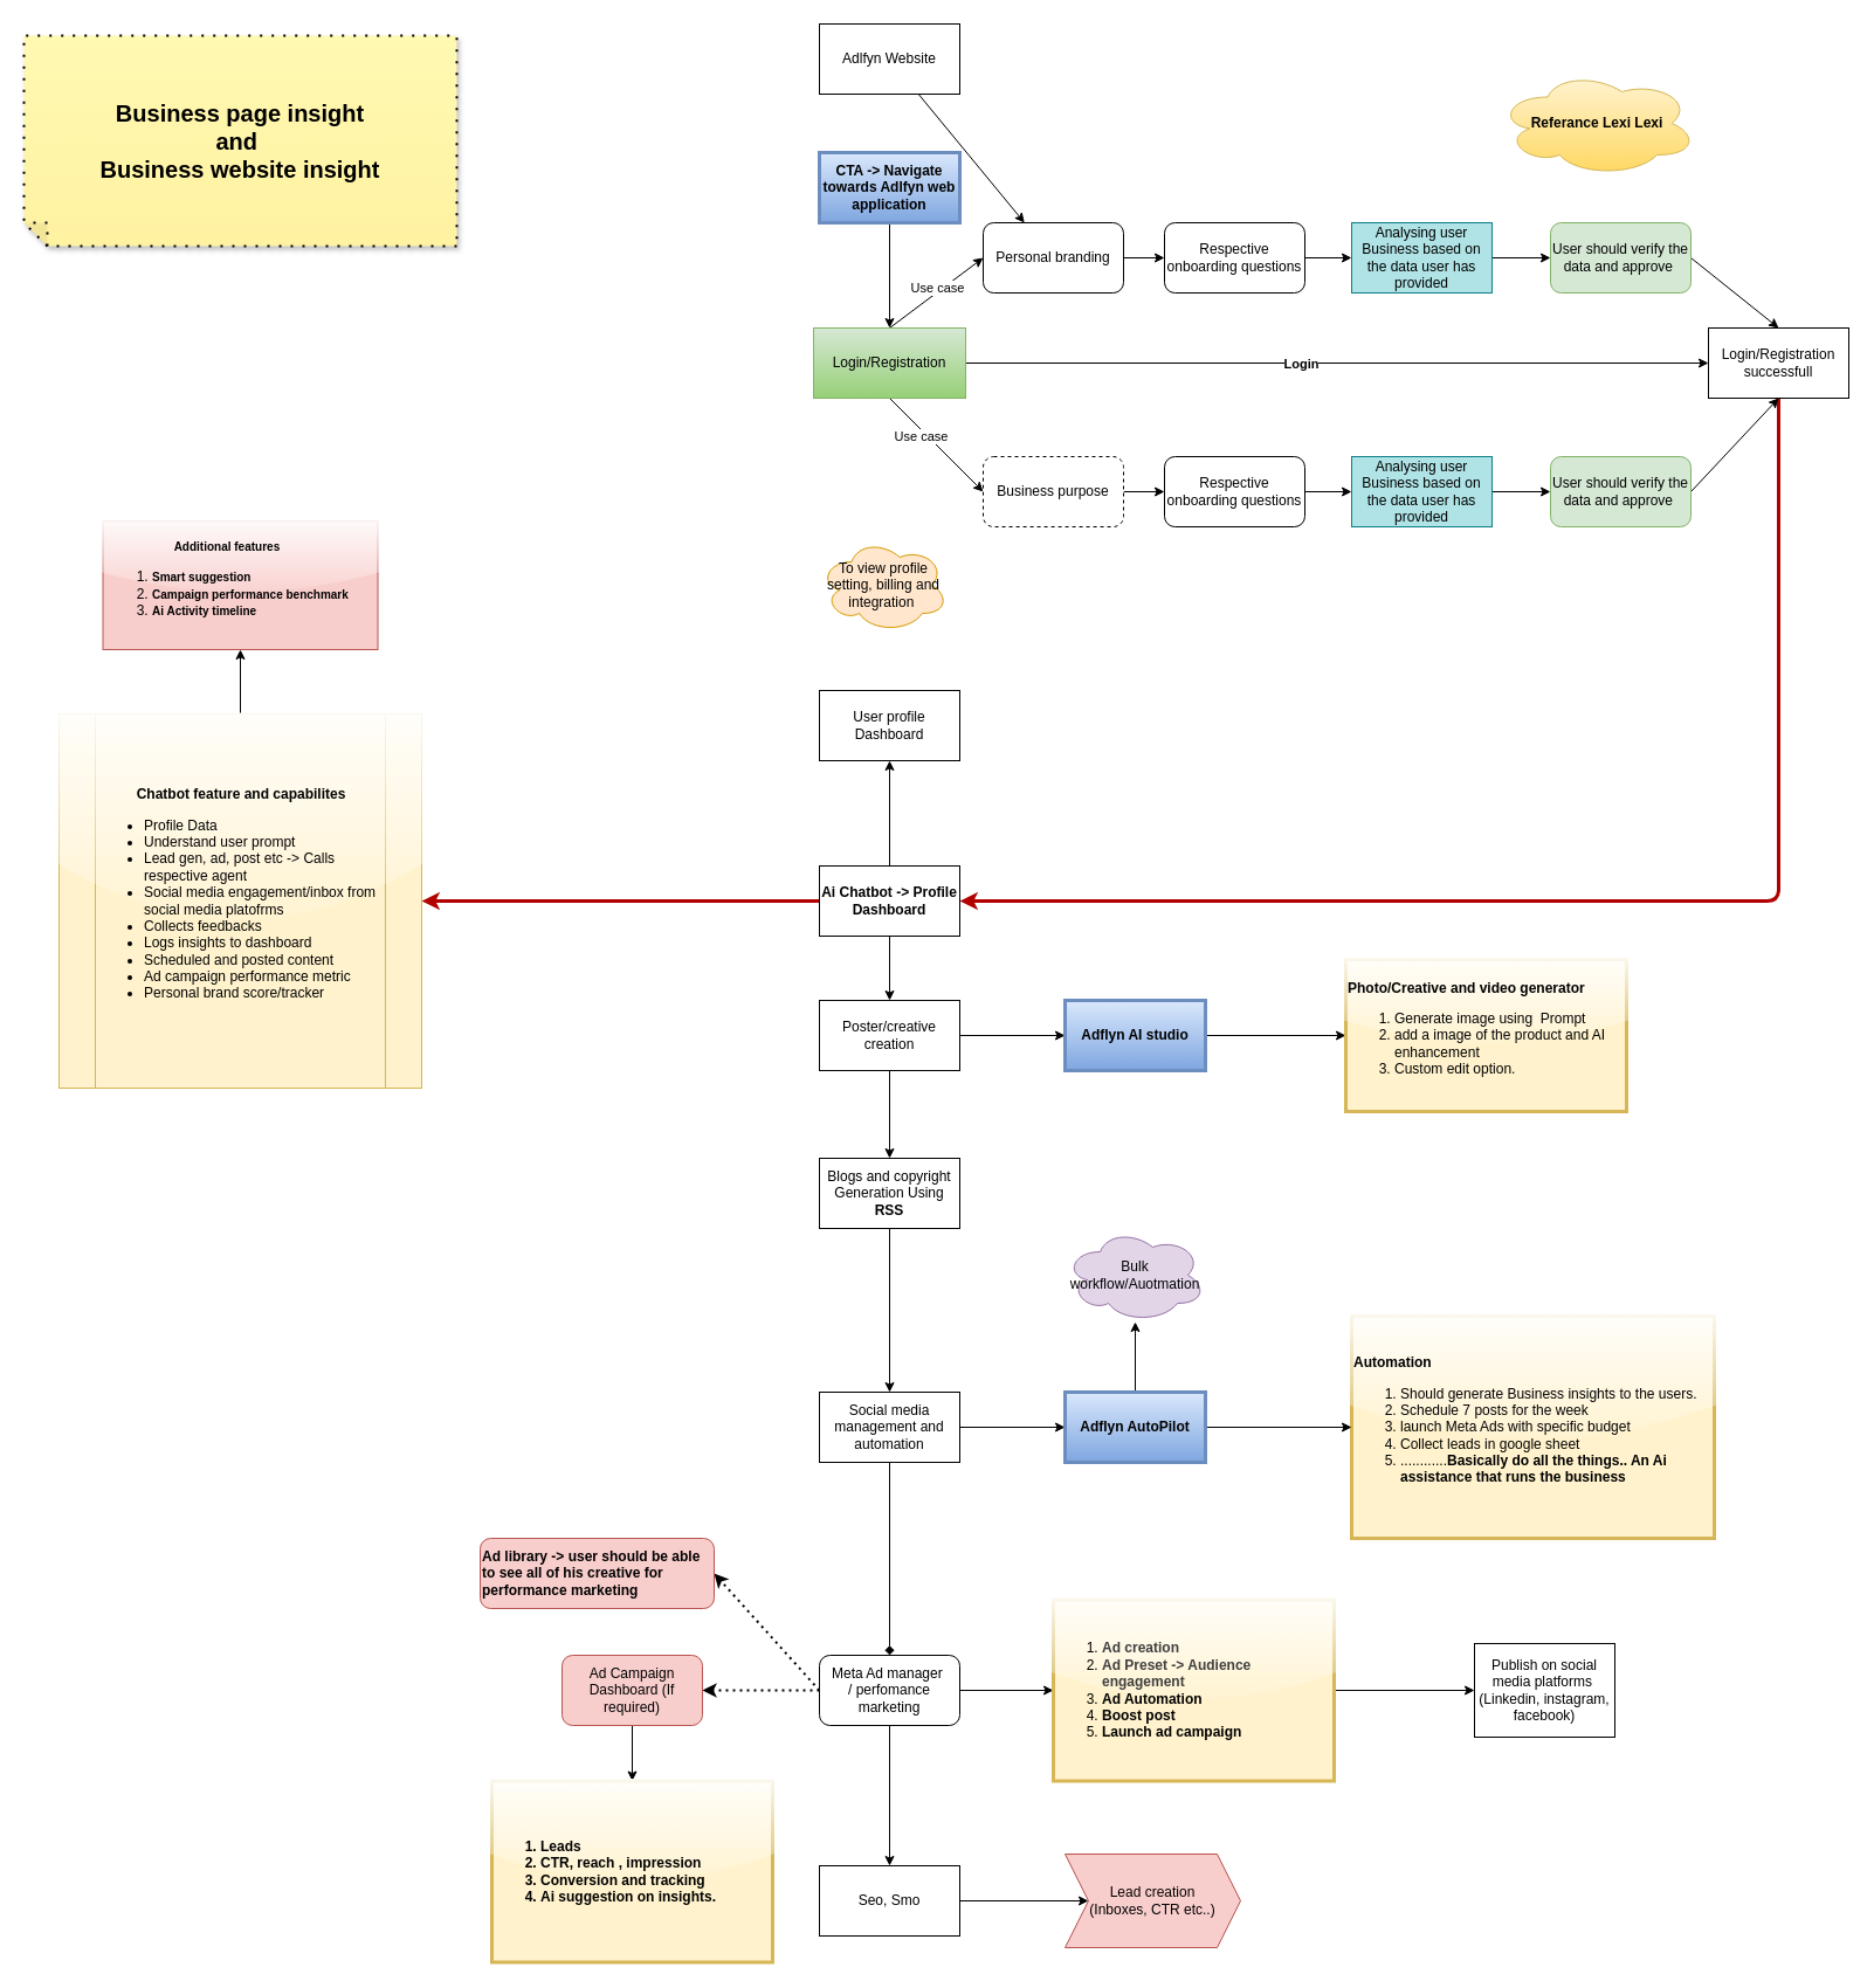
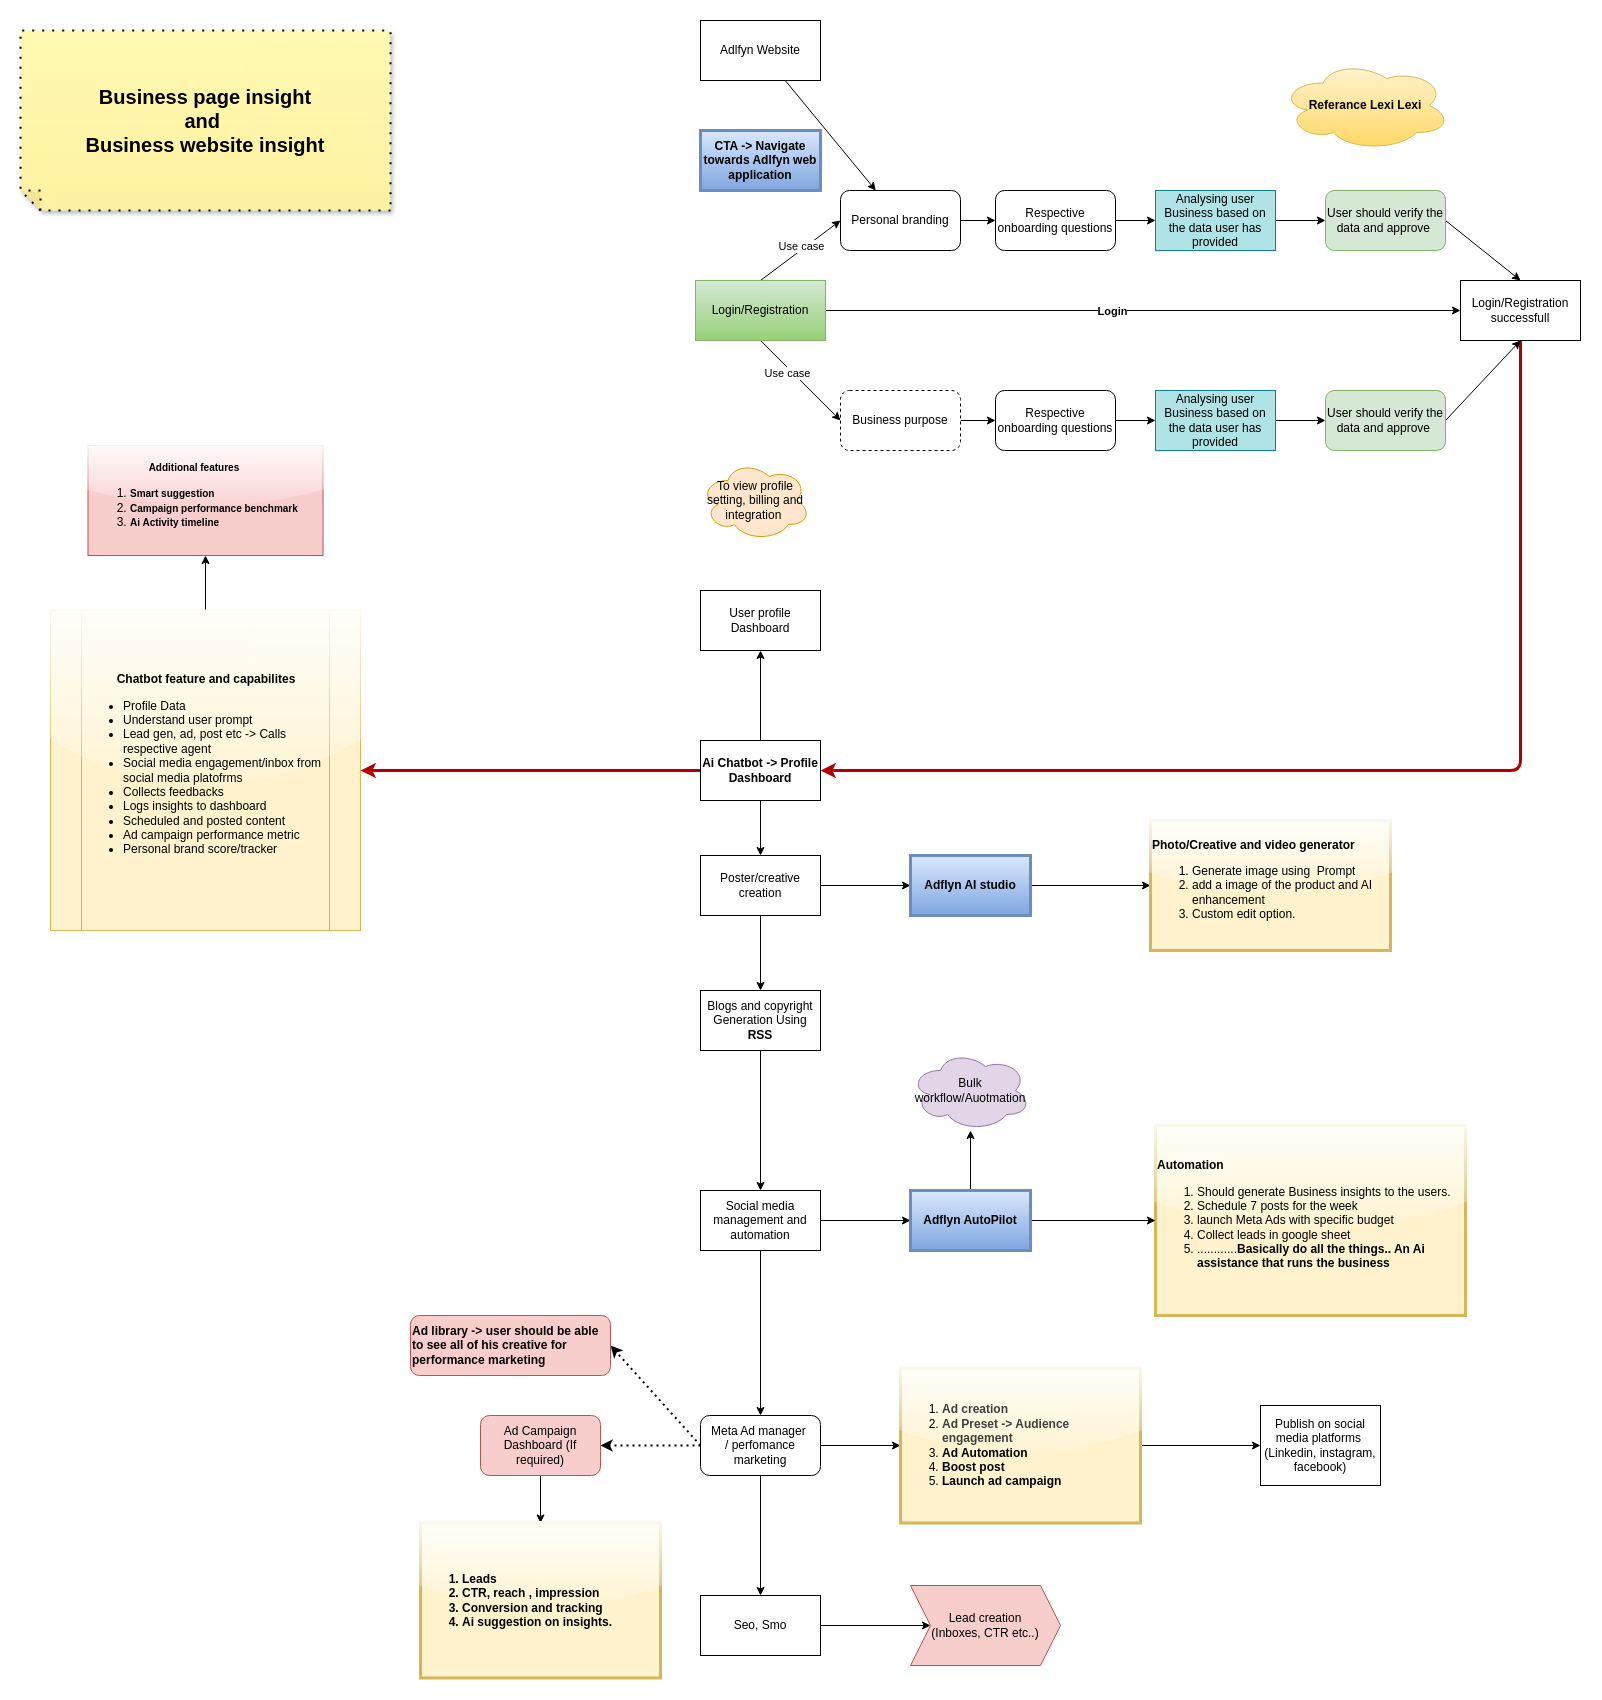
- <mxCell id="4" value="" style="edgeStyle=none;html=1;" edge="1" parent="1" source="5" target="12"><mxGeometry relative="1" as="geometry" /></mxCell>
- <mxCell id="22" style="edgeStyle=none;html=1;exitX=0.5;exitY=1;exitDx=0;exitDy=0;endArrow=diamond;" edge="1" parent="1" source="23" target="28"><mxGeometry relative="1" as="geometry" /></mxCell>
+ <mxCell id="22" style="edgeStyle=none;html=1;exitX=0.5;exitY=1;exitDx=0;exitDy=0;" edge="1" parent="1" source="23" target="28"><mxGeometry relative="1" as="geometry" /></mxCell>
